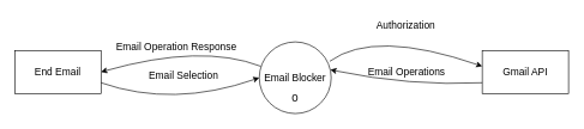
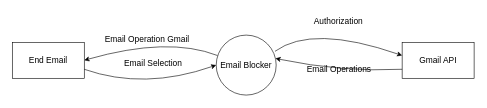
- <mxCell id="12" value="Email Operation Response" style="text;html=1;strokeColor=none;fillColor=none;align=center;verticalAlign=middle;whiteSpace=wrap;rounded=0;fontSize=14;" vertex="1" parent="1"><mxGeometry x="150" y="50" width="190" height="30" as="geometry" /></mxCell>
+ <mxCell id="12" value="Email Operation Gmail" style="text;html=1;strokeColor=none;fillColor=none;align=center;verticalAlign=middle;whiteSpace=wrap;rounded=0;fontSize=14;" vertex="1" parent="1"><mxGeometry x="150" y="50" width="190" height="30" as="geometry" /></mxCell>
- <mxCell id="9" value="Email Operations" style="text;html=1;strokeColor=none;fillColor=none;align=center;verticalAlign=middle;whiteSpace=wrap;rounded=0;fontSize=14;" vertex="1" parent="1"><mxGeometry x="470" y="85" width="190" height="30" as="geometry" /></mxCell>
+ <mxCell id="9" value="Email Operations" style="text;html=1;strokeColor=none;fillColor=none;align=center;verticalAlign=middle;whiteSpace=wrap;rounded=0;fontSize=14;" vertex="1" parent="1"><mxGeometry x="470" y="100" width="190" height="30" as="geometry" /></mxCell>
- <mxCell id="13" value="0" style="text;html=1;strokeColor=none;fillColor=none;align=center;verticalAlign=middle;whiteSpace=wrap;rounded=0;fontSize=16;" vertex="1" parent="1"><mxGeometry x="380" y="120" width="60" height="30" as="geometry" /></mxCell>
